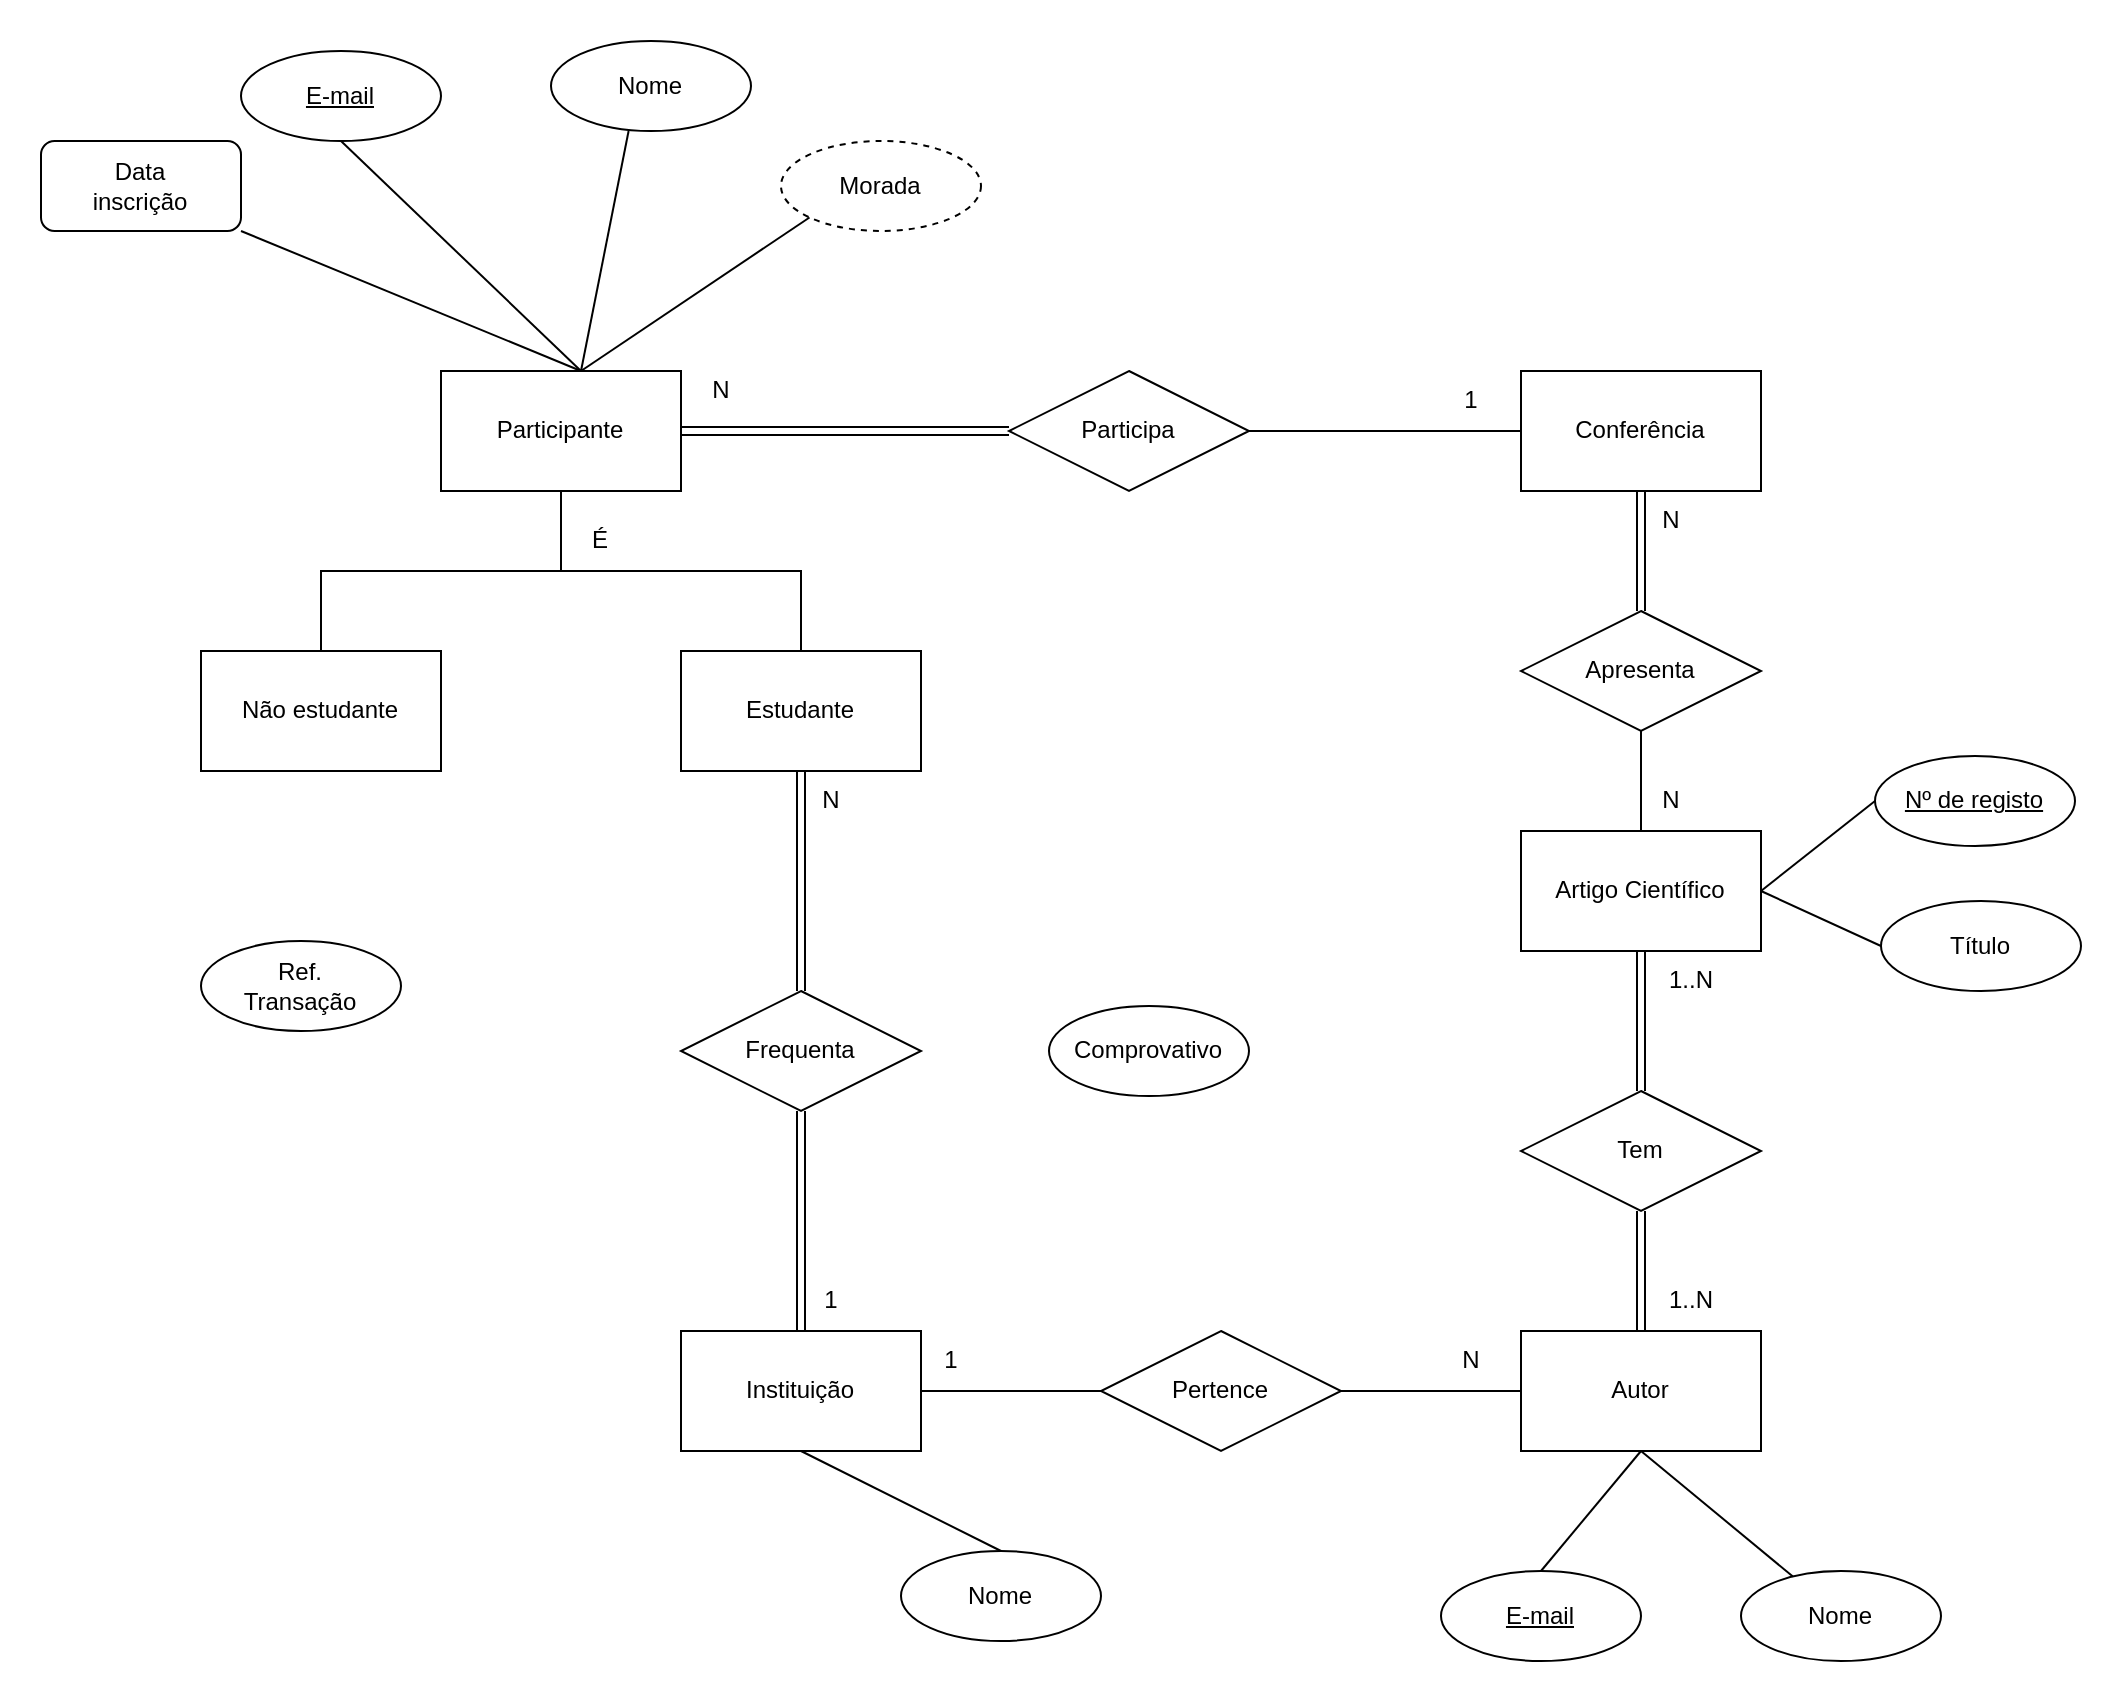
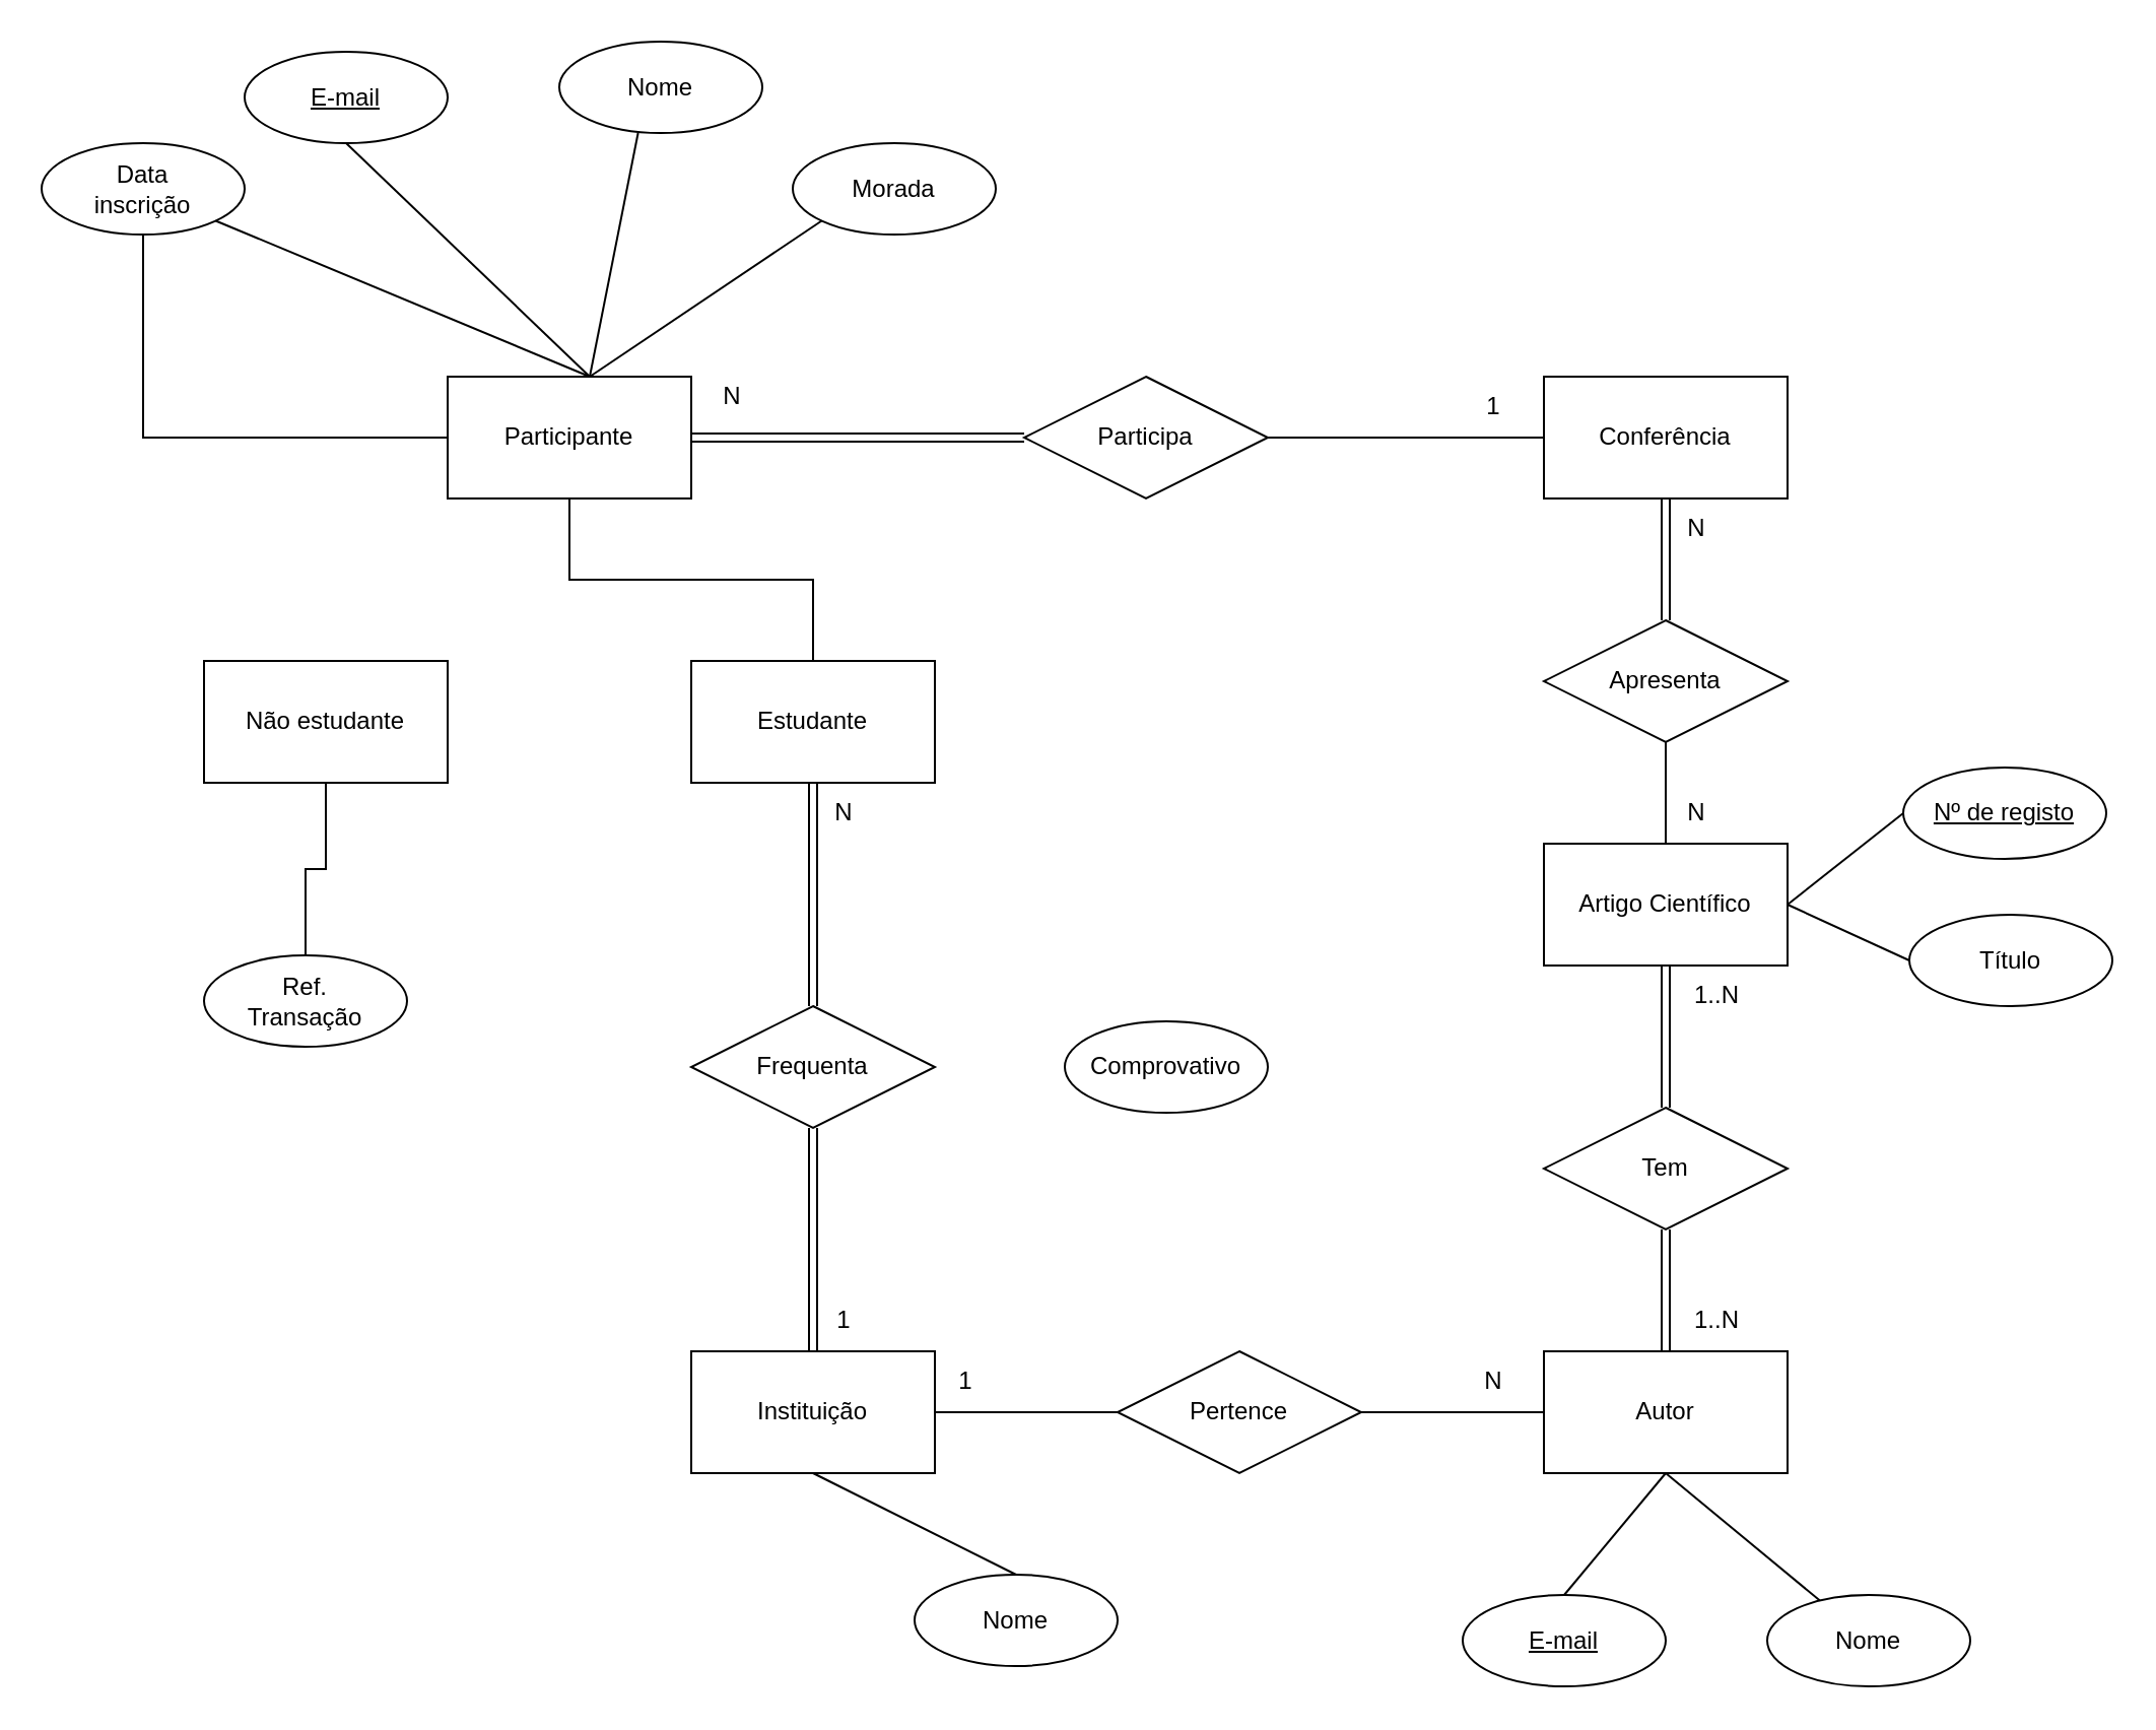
- <mxCell id="43" value="Data &lt;br&gt;inscrição" style="whiteSpace=wrap;html=1;rounded=1;" parent="1" vertex="1"><mxGeometry x="20" y="70" width="100" height="45" as="geometry" /></mxCell>
+ <mxCell id="43" value="Data &lt;br&gt;inscrição" style="ellipse;whiteSpace=wrap;html=1;" parent="1" vertex="1"><mxGeometry x="20" y="70" width="100" height="45" as="geometry" /></mxCell>
- <mxCell id="42" value="Morada" style="ellipse;whiteSpace=wrap;html=1;dashed=1;" parent="1" vertex="1"><mxGeometry x="390" y="70" width="100" height="45" as="geometry" /></mxCell>
+ <mxCell id="42" value="Morada" style="ellipse;whiteSpace=wrap;html=1;" parent="1" vertex="1"><mxGeometry x="390" y="70" width="100" height="45" as="geometry" /></mxCell>
- <mxCell id="16" value="É" style="text;html=1;strokeColor=none;fillColor=none;align=center;verticalAlign=middle;whiteSpace=wrap;rounded=0;" parent="1" vertex="1"><mxGeometry x="270" y="255" width="60" height="30" as="geometry" /></mxCell>
- <mxCell id="7" style="edgeStyle=orthogonalEdgeStyle;rounded=0;orthogonalLoop=1;jettySize=auto;html=1;entryX=0.5;entryY=0;entryDx=0;entryDy=0;endArrow=none;endFill=0;" parent="1" source="9" target="15" edge="1"><mxGeometry relative="1" as="geometry" /></mxCell>
+ <mxCell id="7" style="edgeStyle=orthogonalEdgeStyle;rounded=0;orthogonalLoop=1;jettySize=auto;html=1;endArrow=none;endFill=0;" parent="1" source="9" target="43" edge="1"><mxGeometry relative="1" as="geometry" /></mxCell>
+ <mxCell id="38" style="edgeStyle=orthogonalEdgeStyle;rounded=0;orthogonalLoop=1;jettySize=auto;html=1;entryX=0.5;entryY=1;entryDx=0;entryDy=0;endArrow=none;endFill=0;" parent="1" source="39" target="15" edge="1"><mxGeometry relative="1" as="geometry" /></mxCell>
